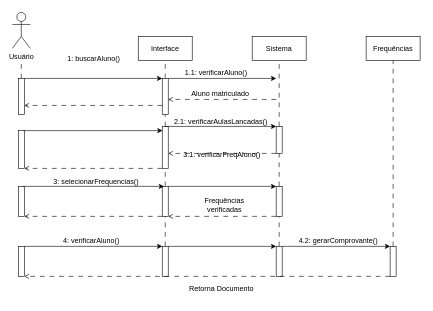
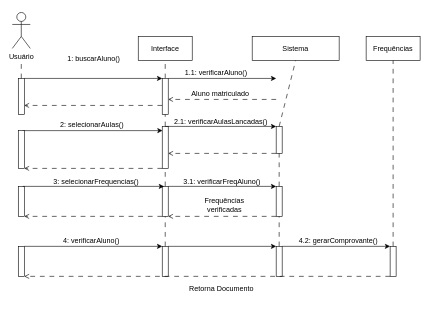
- <mxCell id="6" value="Sistema" style="rounded=0;whiteSpace=wrap;html=1;" parent="1" vertex="1"><mxGeometry x="420" y="60" width="90" height="40" as="geometry" /></mxCell>
+ <mxCell id="6" value="Sistema" style="rounded=0;whiteSpace=wrap;html=1;" parent="1" vertex="1"><mxGeometry x="420" y="60" width="145" height="40" as="geometry" /></mxCell>
+ <mxCell id="46" value="2: selecionarAulas()" style="text;html=1;align=center;verticalAlign=middle;whiteSpace=wrap;rounded=0;" vertex="1" parent="1"><mxGeometry x="72.5" y="193" width="160" height="30" as="geometry" /></mxCell>
- <mxCell id="40" value="3.1: verificarFreqAluno()" style="text;html=1;align=center;verticalAlign=middle;whiteSpace=wrap;rounded=0;" vertex="1" parent="1"><mxGeometry x="290" y="243" width="160" height="30" as="geometry" /></mxCell>
+ <mxCell id="40" value="3.1: verificarFreqAluno()" style="text;html=1;align=center;verticalAlign=middle;whiteSpace=wrap;rounded=0;" vertex="1" parent="1"><mxGeometry x="290" y="288" width="160" height="30" as="geometry" /></mxCell>
